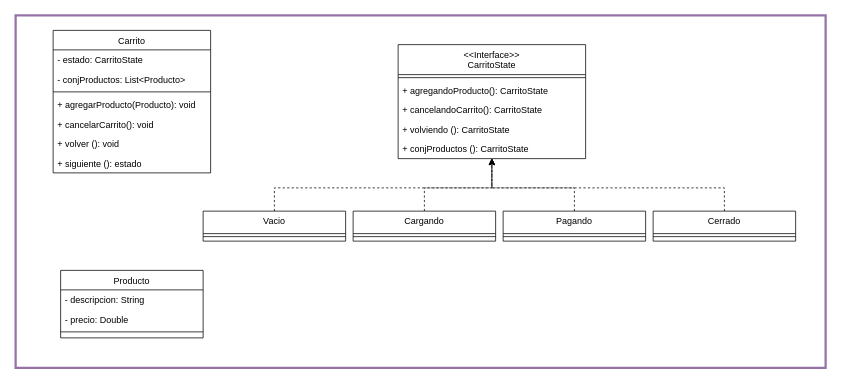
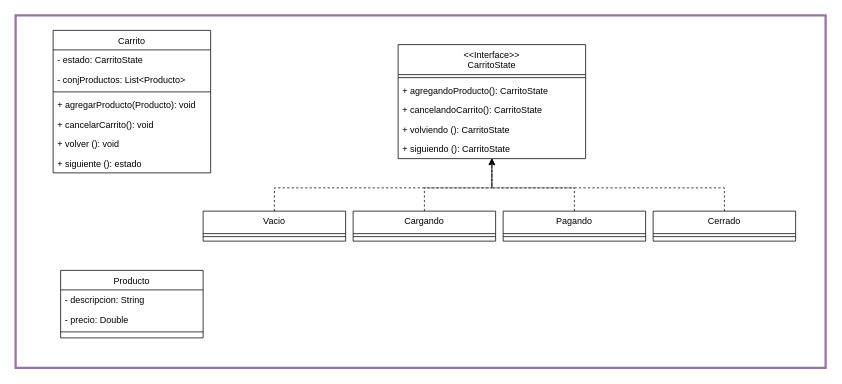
- <mxCell id="31" value="+ conjProductos (): CarritoState" style="text;align=left;verticalAlign=top;spacingLeft=4;spacingRight=4;overflow=hidden;rotatable=0;points=[[0,0.5],[1,0.5]];portConstraint=eastwest;rounded=0;shadow=0;html=0;" vertex="1" parent="26"><mxGeometry y="126" width="250" height="26" as="geometry" /></mxCell>
+ <mxCell id="31" value="+ siguiendo (): CarritoState" style="text;align=left;verticalAlign=top;spacingLeft=4;spacingRight=4;overflow=hidden;rotatable=0;points=[[0,0.5],[1,0.5]];portConstraint=eastwest;rounded=0;shadow=0;html=0;" vertex="1" parent="26"><mxGeometry y="126" width="250" height="26" as="geometry" /></mxCell>
